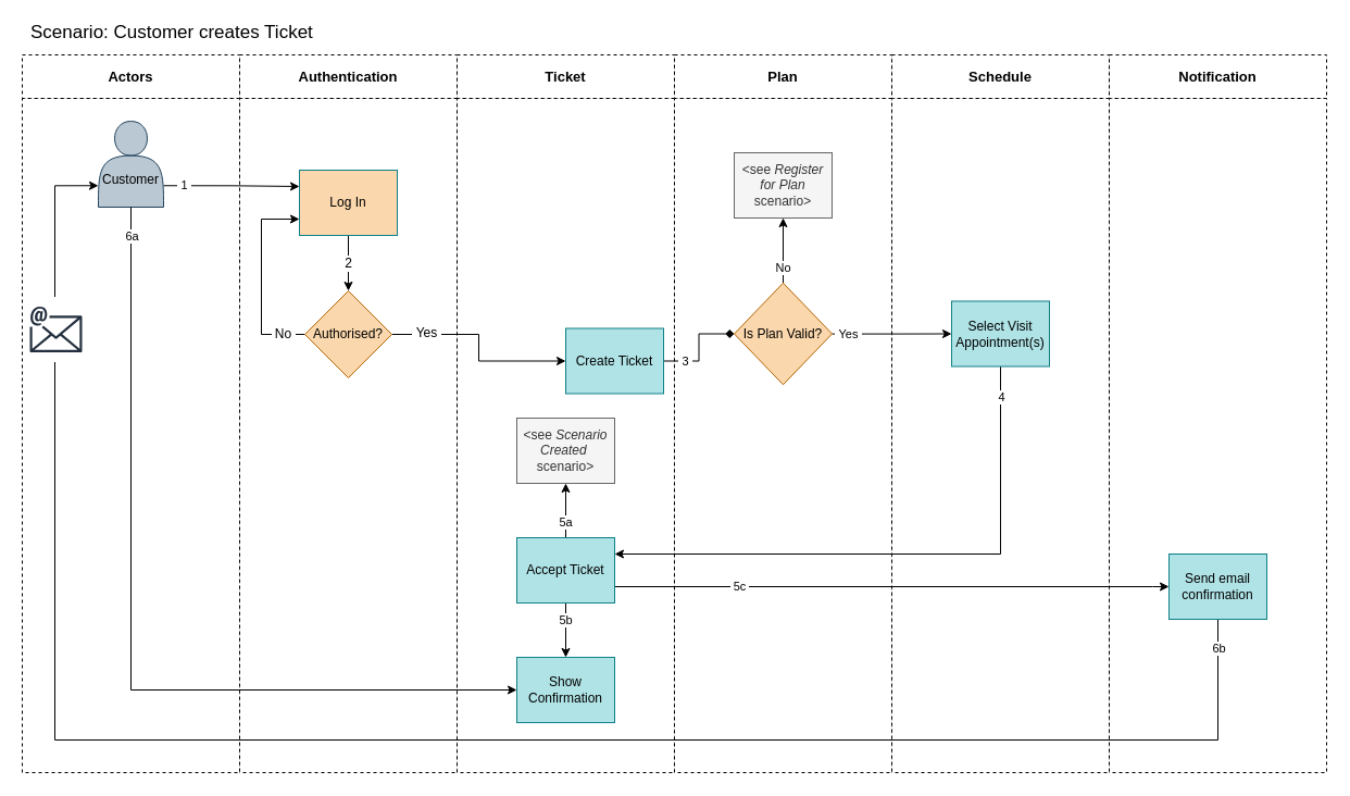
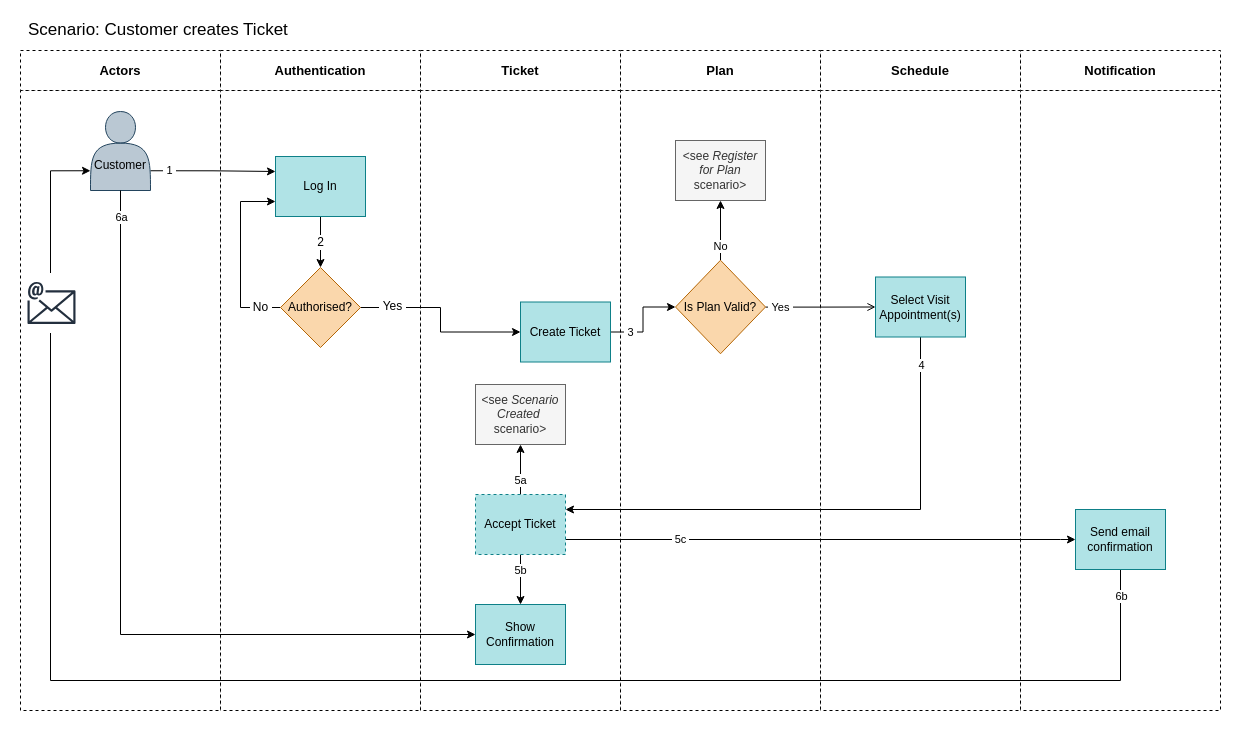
- <mxCell id="22" value="Log In" style="rounded=0;whiteSpace=wrap;html=1;fillColor=#fad7ac;strokeColor=#0e8088;" parent="1" vertex="1"><mxGeometry x="275" y="156" width="90" height="60" as="geometry" /></mxCell>
+ <mxCell id="22" value="Log In" style="rounded=0;whiteSpace=wrap;html=1;fillColor=#b0e3e6;strokeColor=#0e8088;" parent="1" vertex="1"><mxGeometry x="275" y="156" width="90" height="60" as="geometry" /></mxCell>
- <mxCell id="10" value="&amp;nbsp;3&amp;nbsp;" style="edgeStyle=orthogonalEdgeStyle;rounded=0;orthogonalLoop=1;jettySize=auto;html=1;entryX=0;entryY=0.5;entryDx=0;entryDy=0;entryPerimeter=0;endArrow=diamond;" parent="1" source="11" target="34" edge="1"><mxGeometry x="-0.545" relative="1" as="geometry"><mxPoint as="offset" /></mxGeometry></mxCell>
+ <mxCell id="10" value="&amp;nbsp;3&amp;nbsp;" style="edgeStyle=orthogonalEdgeStyle;rounded=0;orthogonalLoop=1;jettySize=auto;html=1;entryX=0;entryY=0.5;entryDx=0;entryDy=0;entryPerimeter=0;" parent="1" source="11" target="34" edge="1"><mxGeometry x="-0.545" relative="1" as="geometry"><mxPoint as="offset" /></mxGeometry></mxCell>
- <mxCell id="32" value="&amp;nbsp;Yes&amp;nbsp;" style="edgeStyle=orthogonalEdgeStyle;rounded=0;orthogonalLoop=1;jettySize=auto;html=1;entryX=0;entryY=0.5;entryDx=0;entryDy=0;" parent="1" source="34" target="31" edge="1"><mxGeometry x="-0.727" relative="1" as="geometry"><mxPoint as="offset" /></mxGeometry></mxCell>
+ <mxCell id="32" value="&amp;nbsp;Yes&amp;nbsp;" style="edgeStyle=orthogonalEdgeStyle;rounded=0;orthogonalLoop=1;jettySize=auto;html=1;entryX=0;entryY=0.5;entryDx=0;entryDy=0;endArrow=open;" parent="1" source="34" target="31" edge="1"><mxGeometry x="-0.727" relative="1" as="geometry"><mxPoint as="offset" /></mxGeometry></mxCell>
- <mxCell id="45" value="Accept Ticket" style="rounded=0;whiteSpace=wrap;html=1;fillColor=#b0e3e6;strokeColor=#0e8088;" parent="1" vertex="1"><mxGeometry x="475" y="494" width="90" height="60" as="geometry" /></mxCell>
+ <mxCell id="45" value="Accept Ticket" style="rounded=0;whiteSpace=wrap;html=1;fillColor=#b0e3e6;strokeColor=#0e8088;dashed=1;" parent="1" vertex="1"><mxGeometry x="475" y="494" width="90" height="60" as="geometry" /></mxCell>
